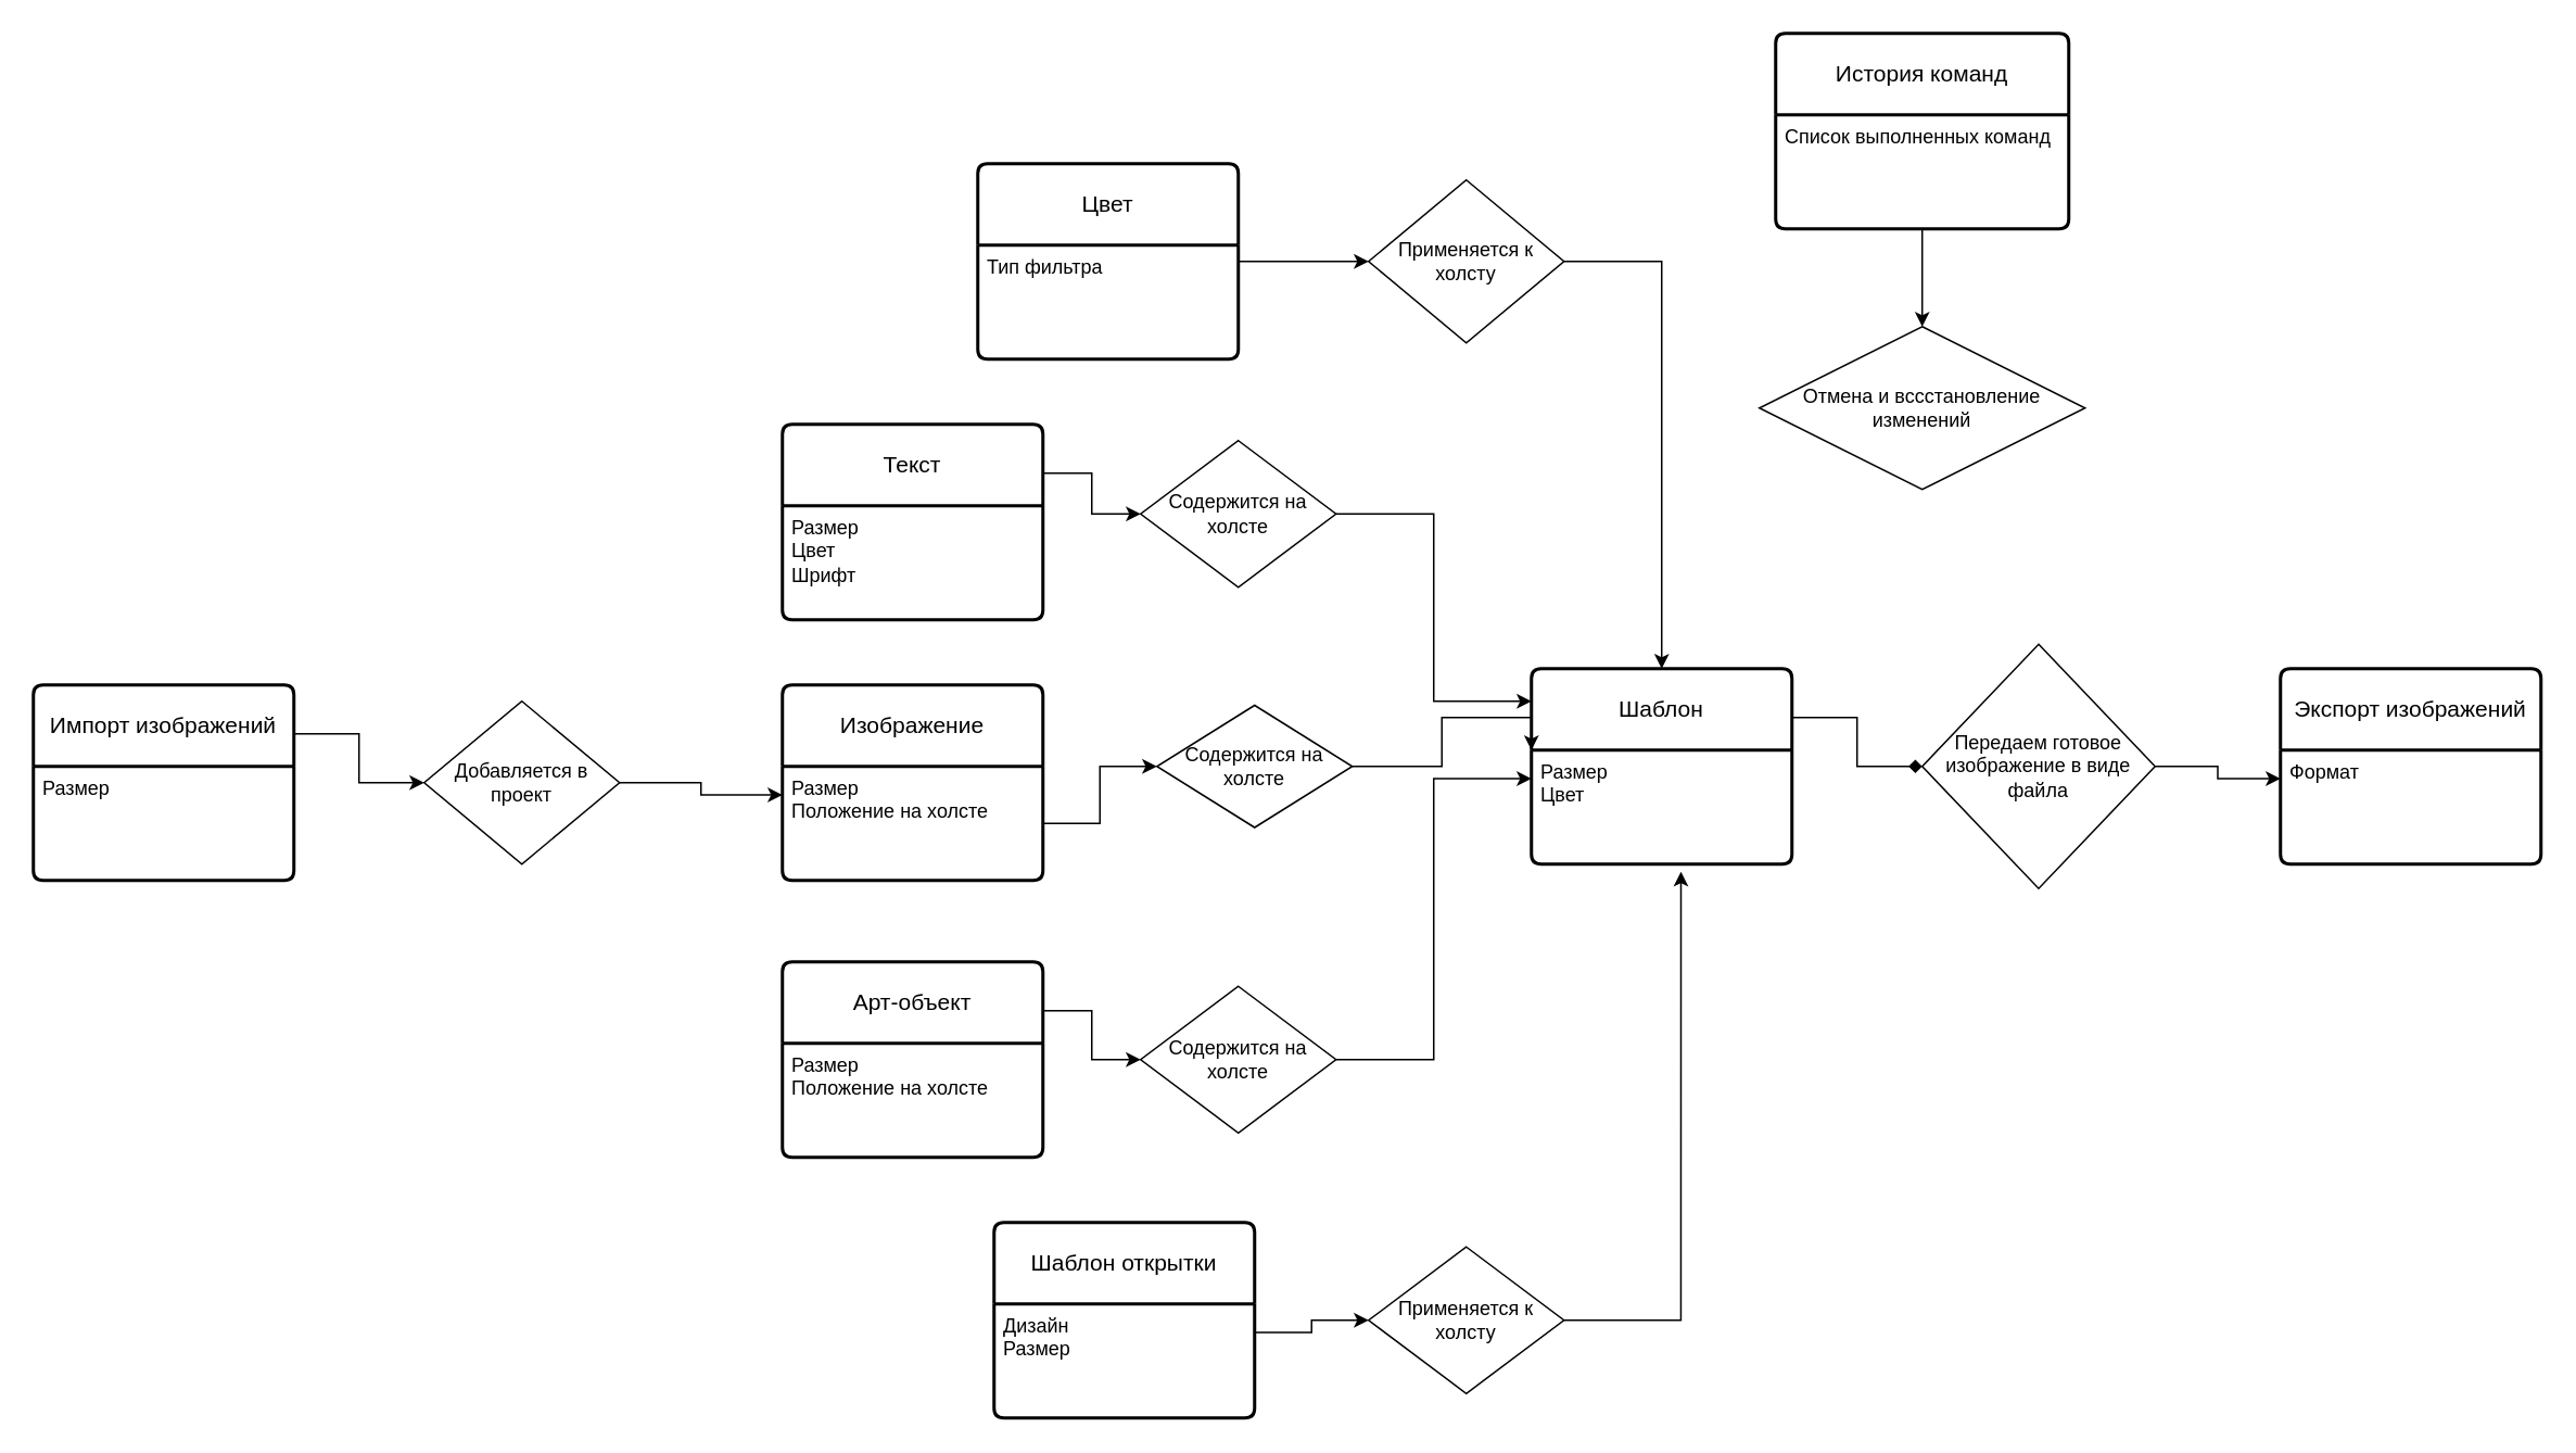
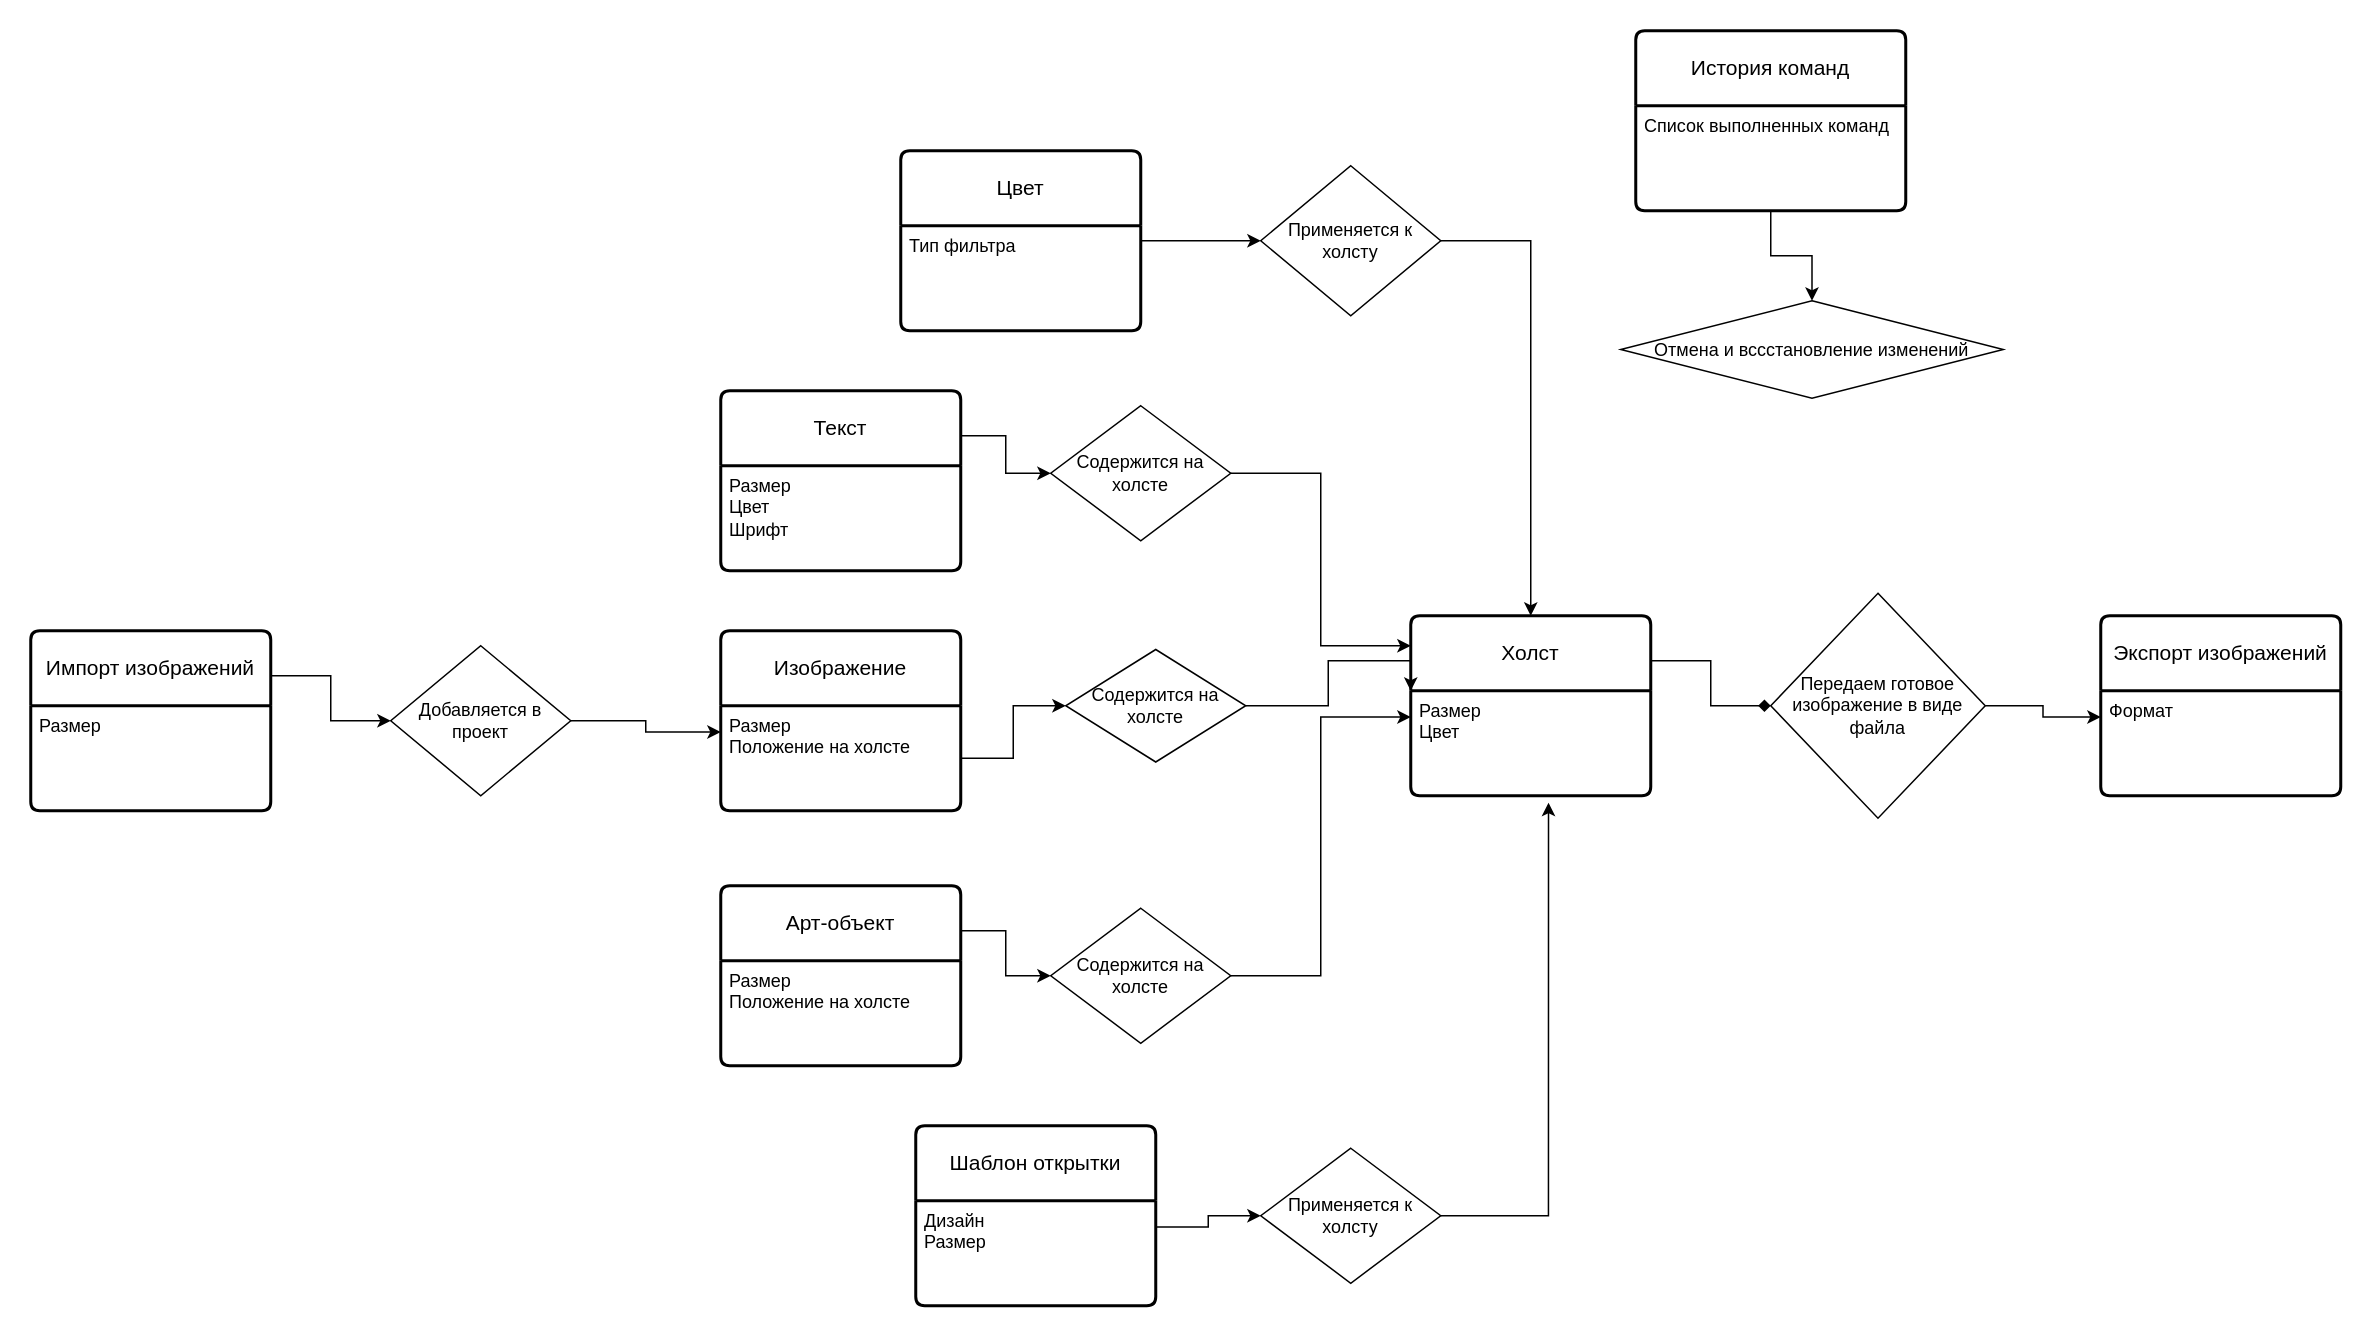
- <mxCell id="41" value="Отмена и вссстановление изменений" style="shape=rhombus;perimeter=rhombusPerimeter;whiteSpace=wrap;html=1;align=center;" vertex="1" parent="1"><mxGeometry x="1080" y="200" width="200" height="100" as="geometry" /></mxCell>
+ <mxCell id="41" value="Отмена и вссстановление изменений" style="shape=rhombus;perimeter=rhombusPerimeter;whiteSpace=wrap;html=1;align=center;" vertex="1" parent="1"><mxGeometry x="1080" y="200" width="255" height="65" as="geometry" /></mxCell>
- <mxCell id="2" value="Шаблон" style="swimlane;childLayout=stackLayout;horizontal=1;startSize=50;horizontalStack=0;rounded=1;fontSize=14;fontStyle=0;strokeWidth=2;resizeParent=0;resizeLast=1;shadow=0;dashed=0;align=center;arcSize=4;whiteSpace=wrap;html=1;movable=1;resizable=1;rotatable=1;deletable=1;editable=1;locked=0;connectable=1;" vertex="1" parent="1"><mxGeometry x="940" y="410" width="160" height="120" as="geometry" /></mxCell>
+ <mxCell id="2" value="Холст" style="swimlane;childLayout=stackLayout;horizontal=1;startSize=50;horizontalStack=0;rounded=1;fontSize=14;fontStyle=0;strokeWidth=2;resizeParent=0;resizeLast=1;shadow=0;dashed=0;align=center;arcSize=4;whiteSpace=wrap;html=1;movable=1;resizable=1;rotatable=1;deletable=1;editable=1;locked=0;connectable=1;" vertex="1" parent="1"><mxGeometry x="940" y="410" width="160" height="120" as="geometry" /></mxCell>
